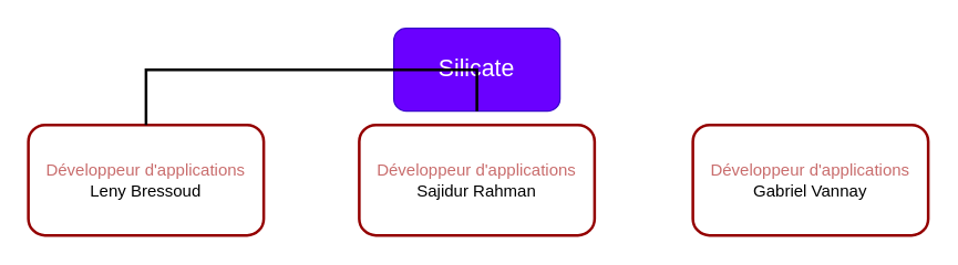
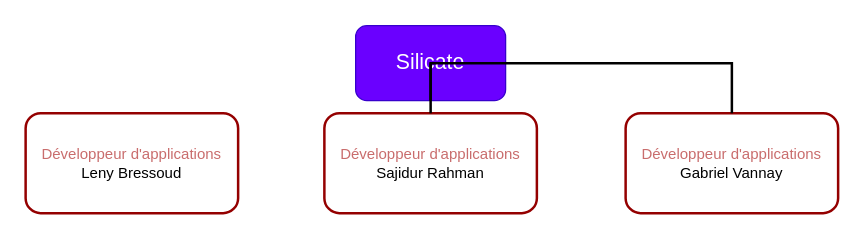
- <mxCell id="6" value="" style="endArrow=none;html=1;rounded=0;exitX=0.5;exitY=1;exitDx=0;exitDy=0;entryX=0.5;entryY=0;entryDx=0;entryDy=0;strokeWidth=2;" parent="1" source="2" target="3" edge="1"><mxGeometry width="50" height="50" relative="1" as="geometry"><mxPoint x="354" y="20" as="sourcePoint" /><mxPoint x="499" y="100" as="targetPoint" /><Array as="points"><mxPoint x="344" y="50" /><mxPoint x="105" y="50" /></Array></mxGeometry></mxCell>
+ <mxCell id="8" value="" style="endArrow=none;html=1;rounded=0;exitX=0.5;exitY=1;exitDx=0;exitDy=0;entryX=0.5;entryY=0;entryDx=0;entryDy=0;strokeWidth=2;" edge="1" parent="1" source="2" target="7"><mxGeometry width="50" height="50" relative="1" as="geometry"><mxPoint x="354" y="20" as="sourcePoint" /><mxPoint x="115" y="100" as="targetPoint" /><Array as="points"><mxPoint x="344" y="50" /><mxPoint x="585" y="50" /></Array></mxGeometry></mxCell>
+ <mxCell id="5" value="" style="endArrow=none;html=1;rounded=0;exitX=0.5;exitY=1;exitDx=0;exitDy=0;entryX=0.5;entryY=0;entryDx=0;entryDy=0;strokeWidth=2;" parent="1" source="2" target="4" edge="1"><mxGeometry width="50" height="50" relative="1" as="geometry"><mxPoint x="420" y="330" as="sourcePoint" /><mxPoint x="470" y="280" as="targetPoint" /><Array as="points"><mxPoint x="344" y="50" /></Array></mxGeometry></mxCell>
